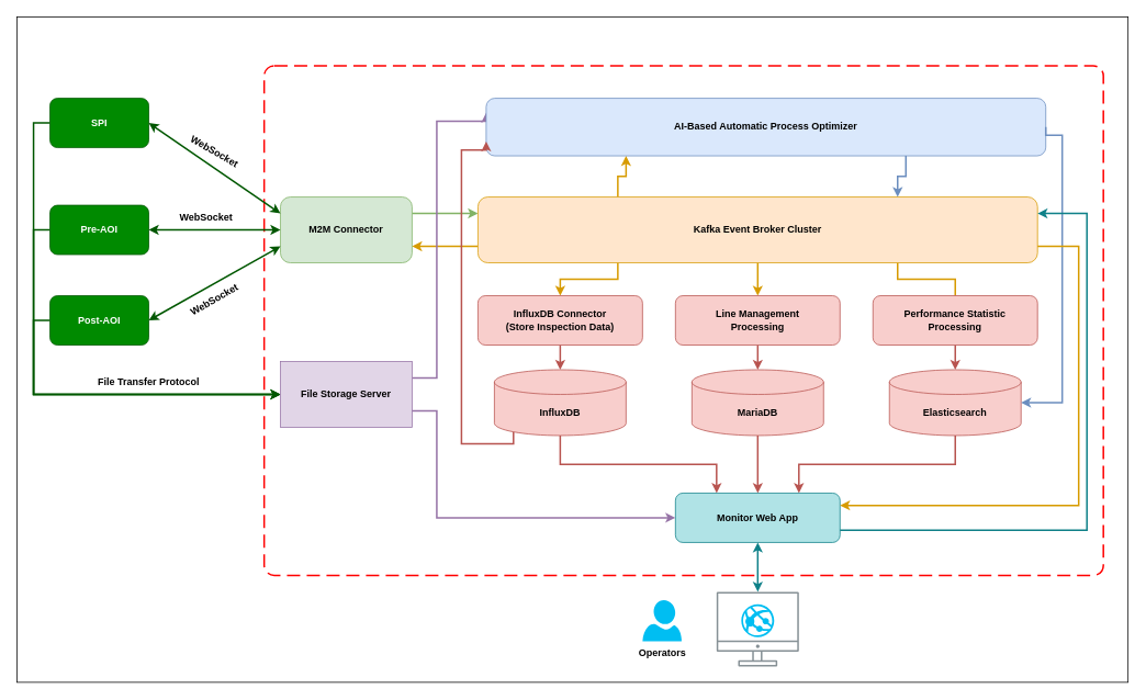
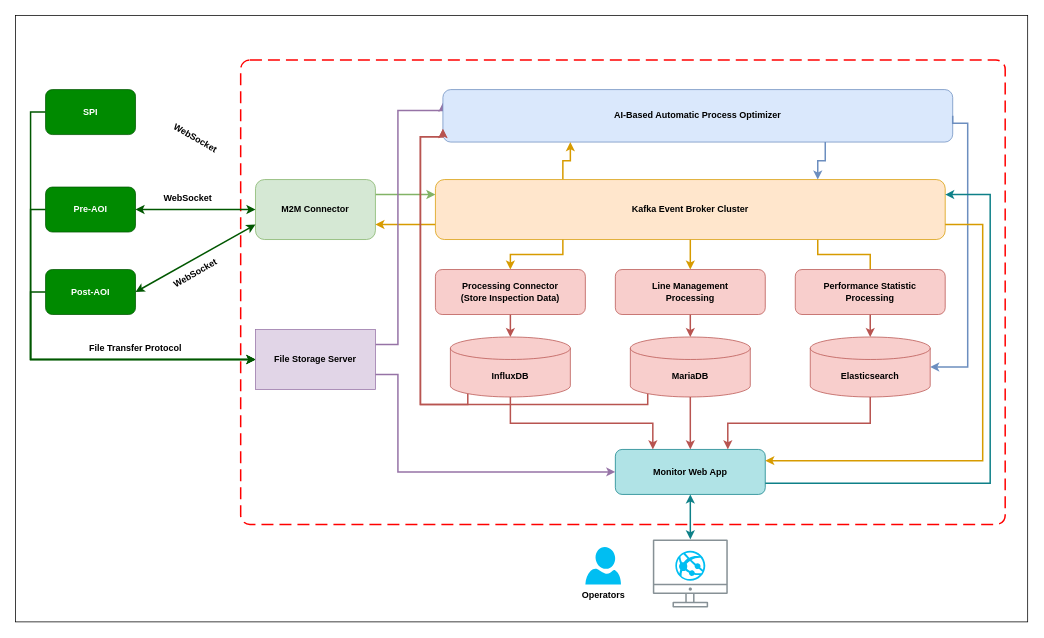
- <mxCell id="12" value="" style="endArrow=classic;startArrow=classic;html=1;rounded=0;exitX=1;exitY=0.5;exitDx=0;exitDy=0;entryX=0;entryY=0.25;entryDx=0;entryDy=0;fillColor=#008a00;strokeColor=#005700;strokeWidth=2;" edge="1" parent="1" source="5" target="11"><mxGeometry width="50" height="50" relative="1" as="geometry"><mxPoint x="260" y="169" as="sourcePoint" /><mxPoint x="310" y="119" as="targetPoint" /></mxGeometry></mxCell>
- <mxCell id="27" value="InfluxDB Connector&lt;br&gt;(Store Inspection Data)" style="rounded=1;whiteSpace=wrap;html=1;fillColor=#f8cecc;strokeColor=#b85450;fontStyle=1" vertex="1" parent="1"><mxGeometry x="580" y="359" width="200" height="60" as="geometry" /></mxCell>
+ <mxCell id="27" value="Processing Connector&lt;br&gt;(Store Inspection Data)" style="rounded=1;whiteSpace=wrap;html=1;fillColor=#f8cecc;strokeColor=#b85450;fontStyle=1" vertex="1" parent="1"><mxGeometry x="580" y="359" width="200" height="60" as="geometry" /></mxCell>
+ <mxCell id="44" style="edgeStyle=orthogonalEdgeStyle;rounded=0;orthogonalLoop=1;jettySize=auto;html=1;exitX=0.145;exitY=1;exitDx=0;exitDy=-4.35;exitPerimeter=0;fillColor=#f8cecc;strokeColor=#b85450;strokeWidth=2;entryX=0;entryY=0.75;entryDx=0;entryDy=0;" edge="1" parent="1" source="31" target="40"><mxGeometry relative="1" as="geometry"><mxPoint x="553" y="525" as="sourcePoint" /><mxPoint x="540" y="189" as="targetPoint" /><Array as="points"><mxPoint x="863" y="539" /><mxPoint x="560" y="539" /><mxPoint x="560" y="182" /></Array></mxGeometry></mxCell>
